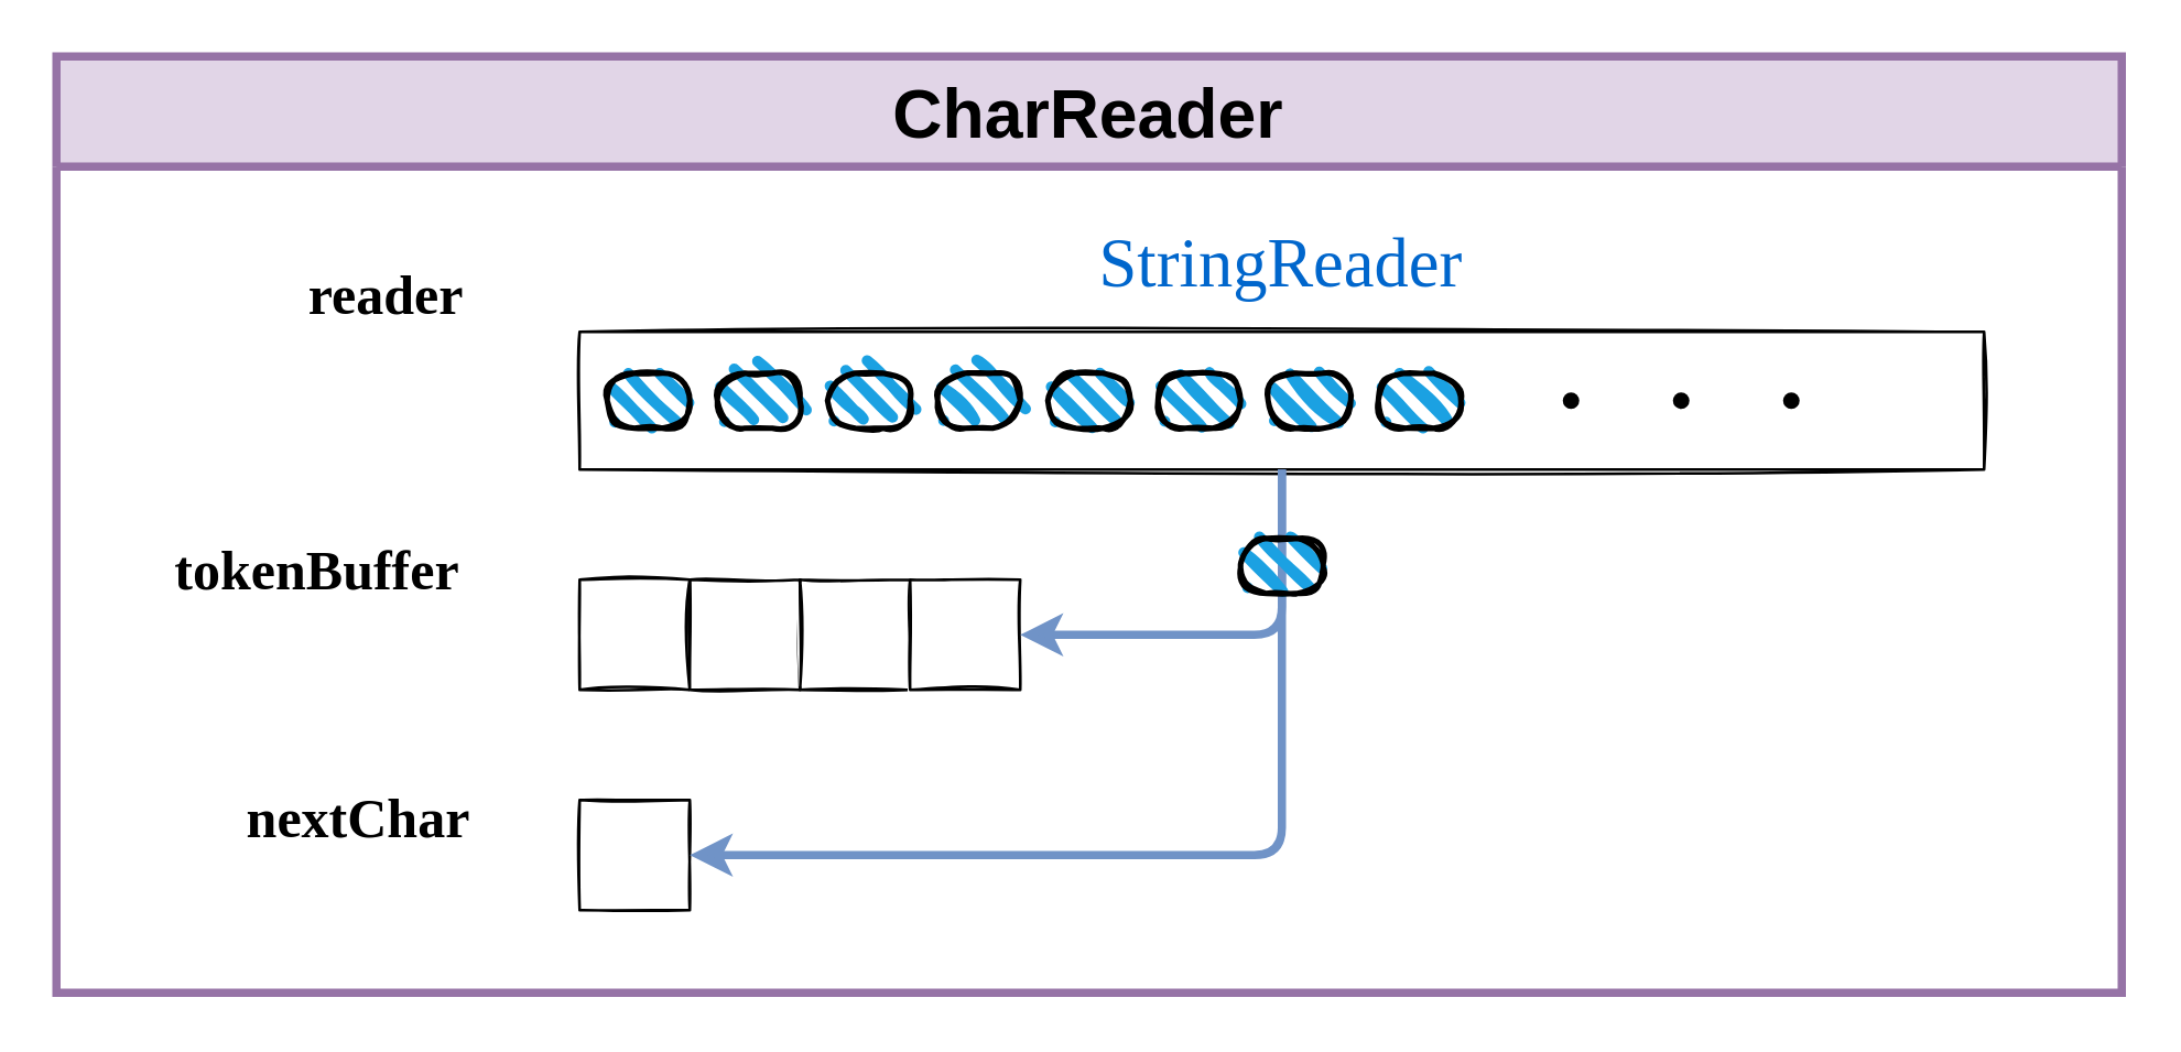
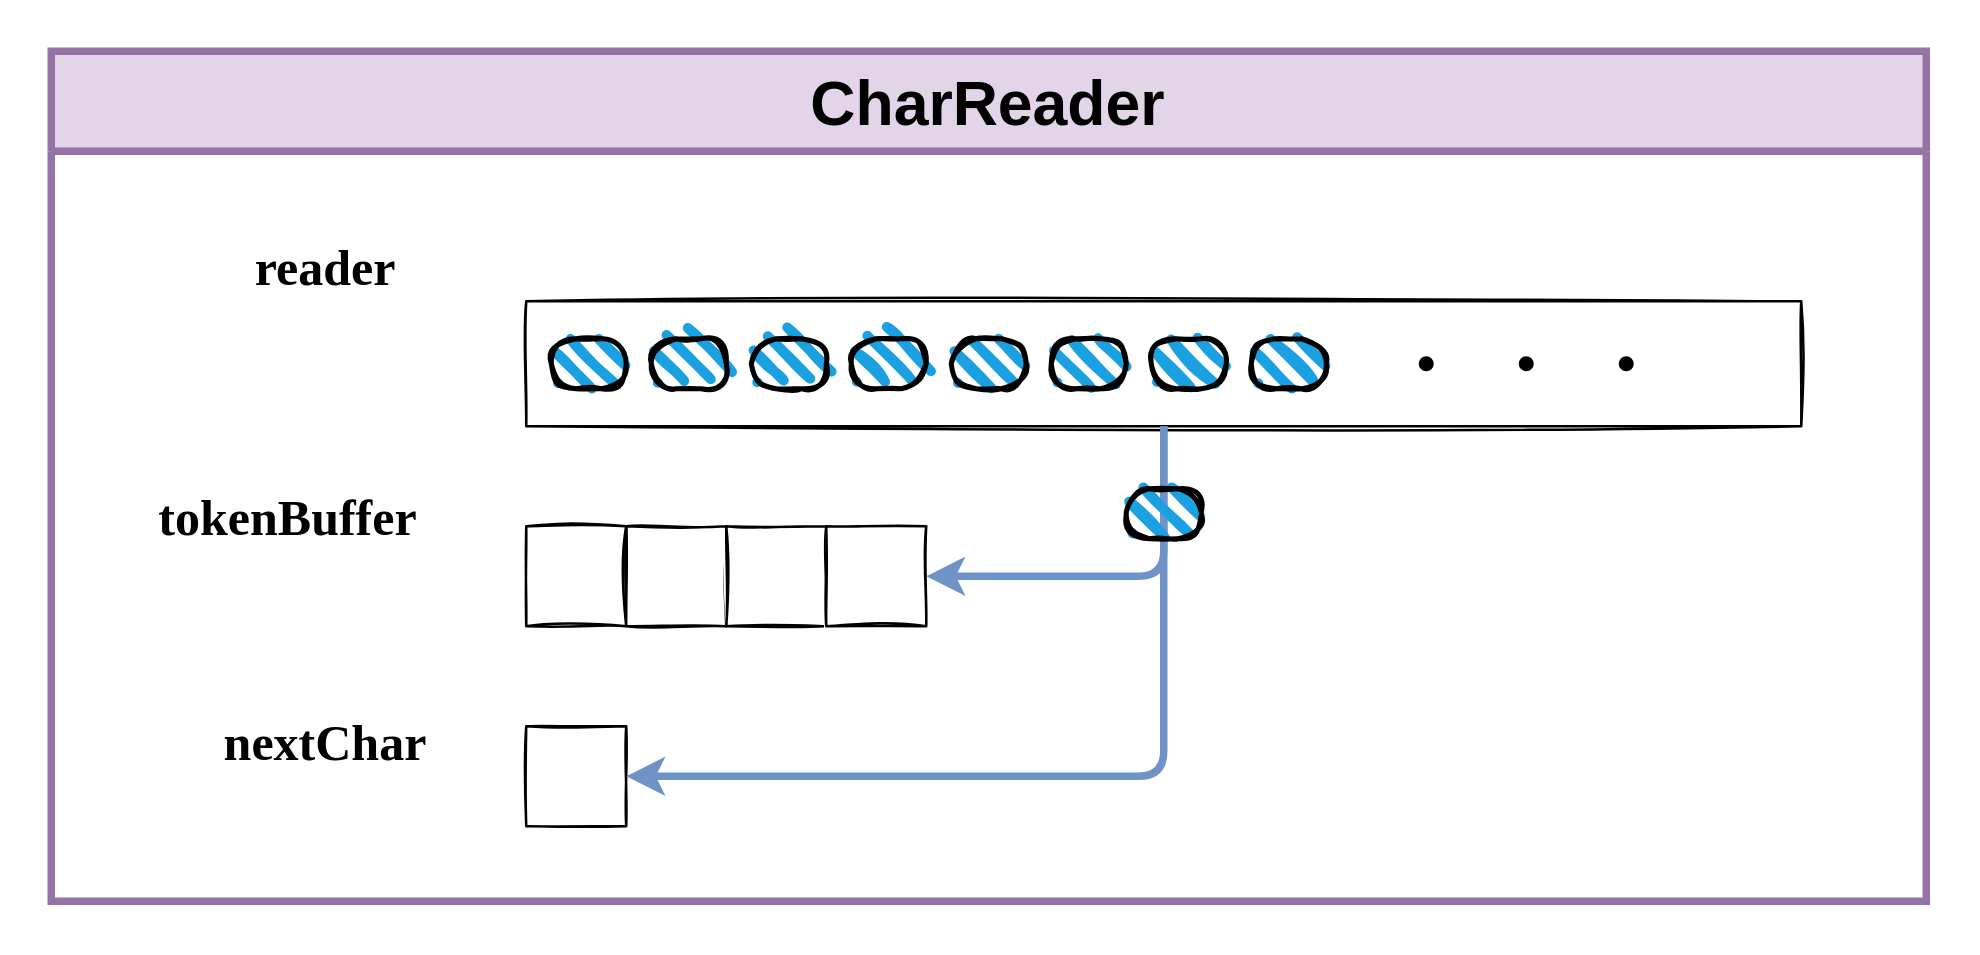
- <mxCell id="21" value="&lt;font face=&quot;Comic Sans MS&quot; color=&quot;#0066cc&quot;&gt;StringReader&lt;/font&gt;" style="text;html=1;strokeColor=none;fillColor=none;align=center;verticalAlign=middle;whiteSpace=wrap;rounded=0;fontSize=25;" vertex="1" parent="7"><mxGeometry x="160" width="190" height="30" as="geometry" /></mxCell>
- <mxCell id="3" value="&lt;font style=&quot;font-size: 20px;&quot;&gt;&lt;b&gt;reader&lt;/b&gt;&lt;/font&gt;" style="text;html=1;strokeColor=none;fillColor=none;align=center;verticalAlign=middle;whiteSpace=wrap;rounded=0;fontSize=25;fontFamily=Comic Sans MS;" vertex="1" parent="2"><mxGeometry x="80" y="70" width="80" height="30" as="geometry" /></mxCell>
+ <mxCell id="3" value="&lt;font style=&quot;font-size: 20px;&quot;&gt;&lt;b&gt;reader&lt;/b&gt;&lt;/font&gt;" style="text;html=1;strokeColor=none;fillColor=none;align=center;verticalAlign=middle;whiteSpace=wrap;rounded=0;fontSize=25;fontFamily=Comic Sans MS;" vertex="1" parent="2"><mxGeometry x="70" y="70" width="80" height="30" as="geometry" /></mxCell>
